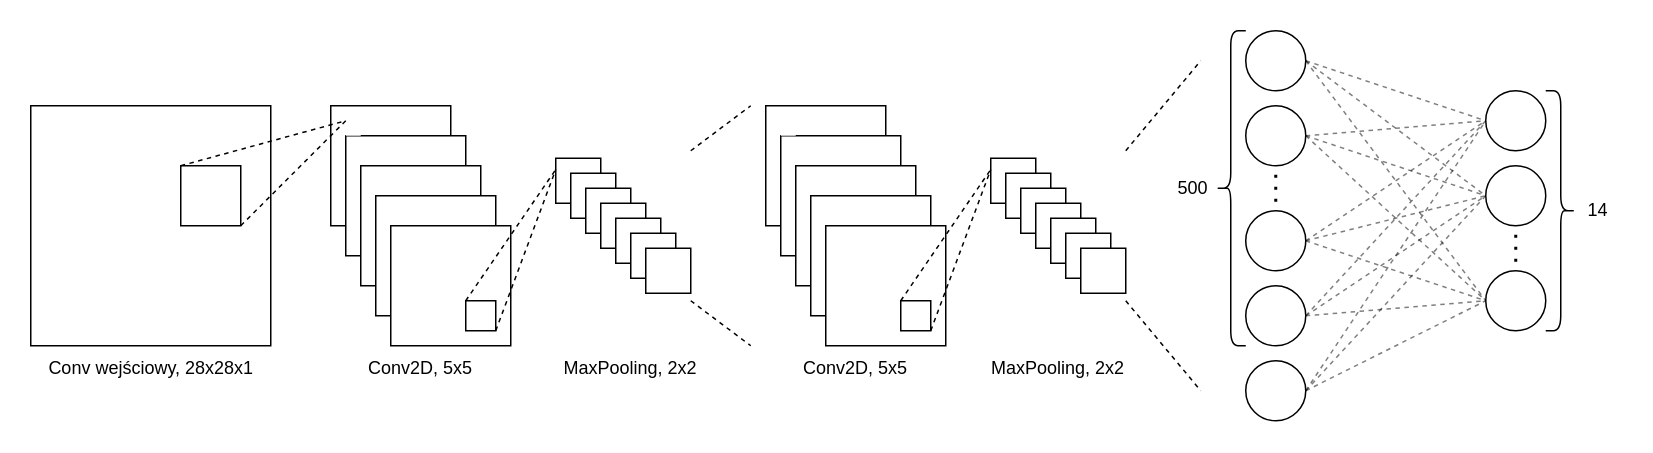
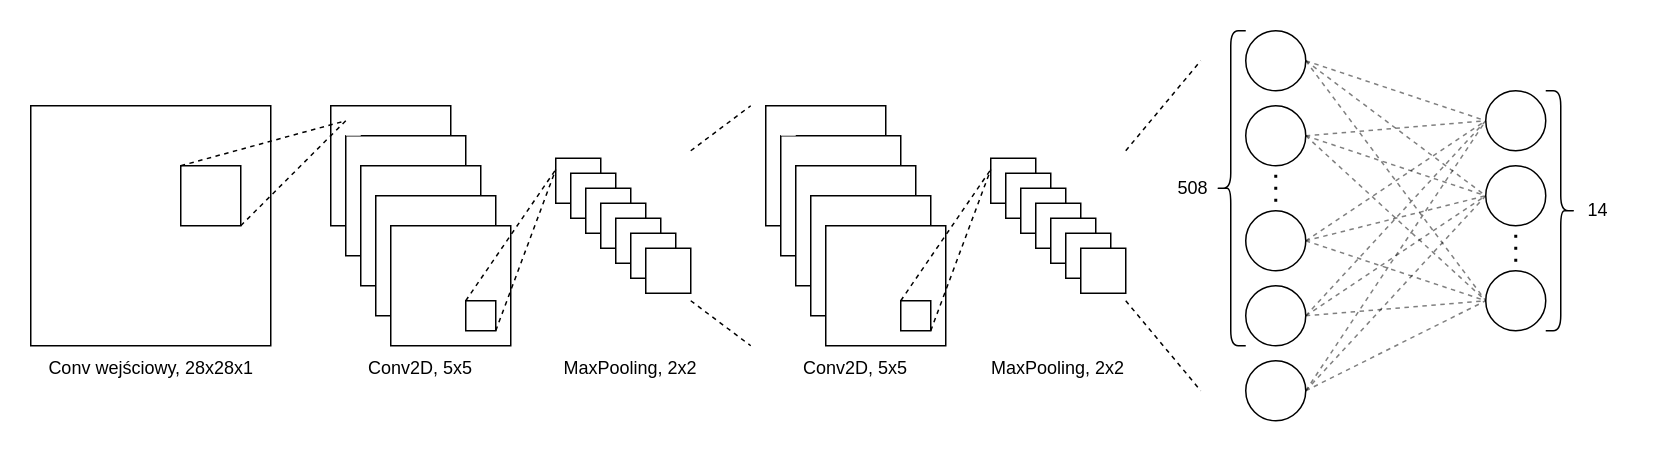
- <mxCell id="66" value="500" style="text;html=1;strokeColor=none;fillColor=none;align=center;verticalAlign=middle;whiteSpace=wrap;rounded=0;" vertex="1" parent="1"><mxGeometry x="780" y="117.5" width="30" height="15" as="geometry" /></mxCell>
+ <mxCell id="66" value="508" style="text;html=1;strokeColor=none;fillColor=none;align=center;verticalAlign=middle;whiteSpace=wrap;rounded=0;" vertex="1" parent="1"><mxGeometry x="780" y="117.5" width="30" height="15" as="geometry" /></mxCell>
